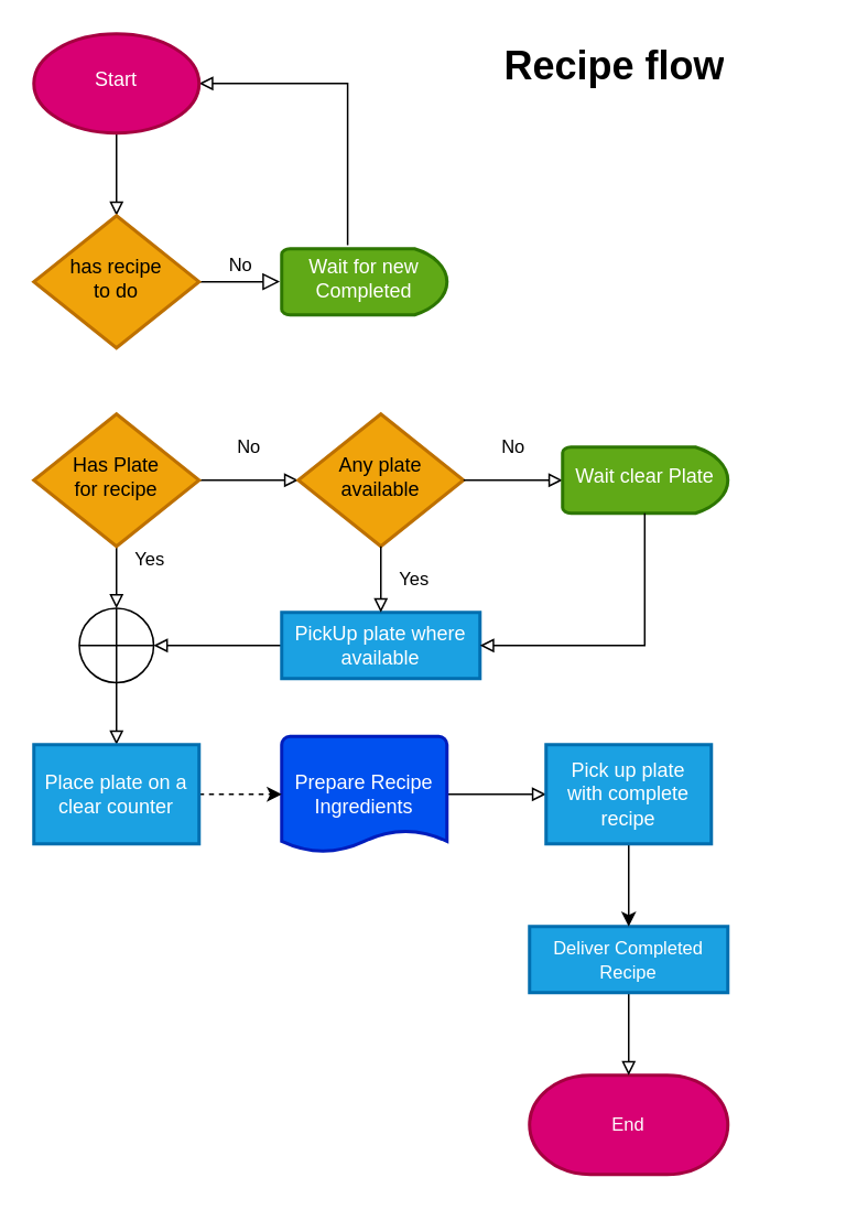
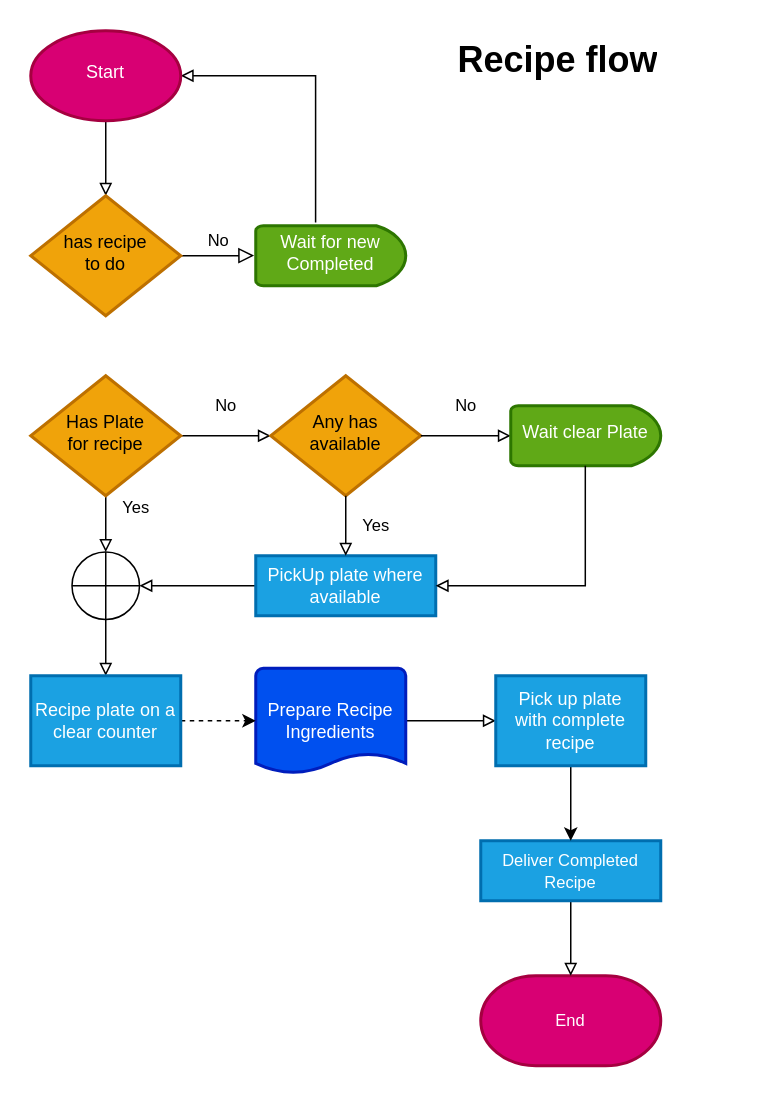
- <mxCell id="13" value="Any plate available" style="rhombus;whiteSpace=wrap;html=1;shadow=0;fontFamily=Helvetica;fontSize=12;align=center;strokeWidth=2;spacing=6;spacingTop=-4;fillColor=#f0a30a;fontColor=#000000;strokeColor=#BD7000;rounded=0;" vertex="1" parent="1"><mxGeometry x="180" y="250" width="100" height="80" as="geometry" /></mxCell>
+ <mxCell id="13" value="Any has available" style="rhombus;whiteSpace=wrap;html=1;shadow=0;fontFamily=Helvetica;fontSize=12;align=center;strokeWidth=2;spacing=6;spacingTop=-4;fillColor=#f0a30a;fontColor=#000000;strokeColor=#BD7000;rounded=0;" vertex="1" parent="1"><mxGeometry x="180" y="250" width="100" height="80" as="geometry" /></mxCell>
- <mxCell id="27" value="Place plate on a clear counter" style="rounded=0;whiteSpace=wrap;html=1;absoluteArcSize=1;arcSize=14;strokeWidth=2;fontFamily=Helvetica;fontSize=12;fontColor=#ffffff;fillColor=#1ba1e2;strokeColor=#006EAF;" vertex="1" parent="1"><mxGeometry x="20" y="450" width="100" height="60" as="geometry" /></mxCell>
+ <mxCell id="27" value="Recipe plate on a clear counter" style="rounded=0;whiteSpace=wrap;html=1;absoluteArcSize=1;arcSize=14;strokeWidth=2;fontFamily=Helvetica;fontSize=12;fontColor=#ffffff;fillColor=#1ba1e2;strokeColor=#006EAF;" vertex="1" parent="1"><mxGeometry x="20" y="450" width="100" height="60" as="geometry" /></mxCell>
